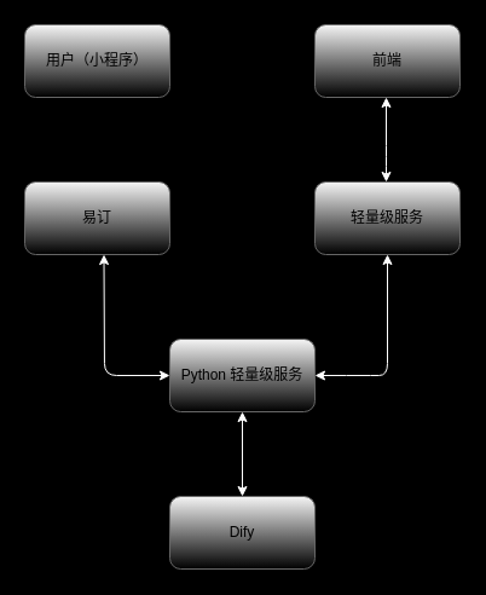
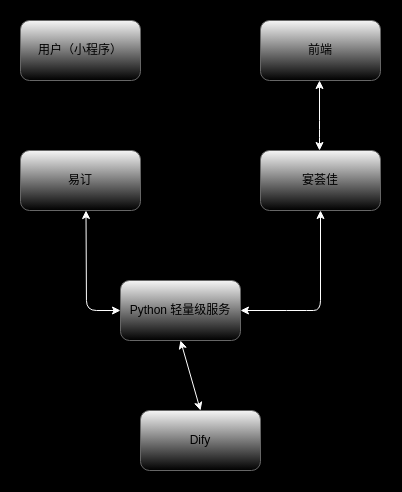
- <mxCell id="8" value="轻量级服务" style="whiteSpace=wrap;html=1;rounded=1;shadow=1;labelBackgroundColor=none;fillStyle=auto;fillColor=#f5f5f5;strokeColor=#666666;gradientColor=#000000;" vertex="1" parent="1"><mxGeometry x="260" y="150" width="120" height="60" as="geometry" /></mxCell>
+ <mxCell id="8" value="宴荟佳" style="whiteSpace=wrap;html=1;rounded=1;shadow=1;labelBackgroundColor=none;fillStyle=auto;fillColor=#f5f5f5;strokeColor=#666666;gradientColor=#000000;" vertex="1" parent="1"><mxGeometry x="260" y="150" width="120" height="60" as="geometry" /></mxCell>
- <mxCell id="10" value="Python 轻量级服务" style="whiteSpace=wrap;html=1;rounded=1;shadow=1;labelBackgroundColor=none;fillColor=#f5f5f5;gradientColor=#000000;strokeColor=#666666;" vertex="1" parent="1"><mxGeometry x="140" y="280" width="120" height="60" as="geometry" /></mxCell>
+ <mxCell id="10" value="Python 轻量级服务" style="whiteSpace=wrap;html=1;rounded=1;shadow=1;labelBackgroundColor=none;fillColor=#f5f5f5;gradientColor=#000000;strokeColor=#666666;" vertex="1" parent="1"><mxGeometry x="120" y="280" width="120" height="60" as="geometry" /></mxCell>
